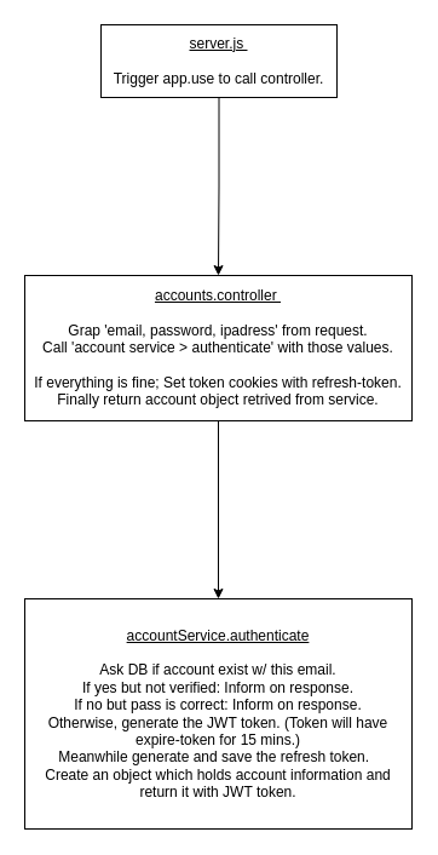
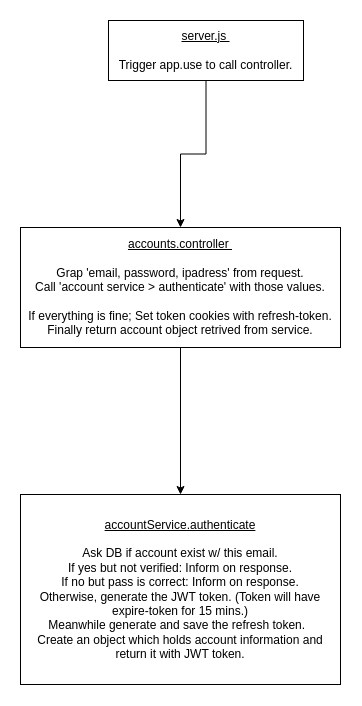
- <mxCell id="3" value="&lt;u&gt;server.js&amp;nbsp;&lt;/u&gt;&lt;br&gt;&lt;br&gt;Trigger app.use to call controller." style="whiteSpace=wrap;html=1;" parent="1" vertex="1"><mxGeometry x="83" y="20" width="195" height="60" as="geometry" /></mxCell>
+ <mxCell id="3" value="&lt;u&gt;server.js&amp;nbsp;&lt;/u&gt;&lt;br&gt;&lt;br&gt;Trigger app.use to call controller." style="whiteSpace=wrap;html=1;" parent="1" vertex="1"><mxGeometry x="108" y="20" width="195" height="60" as="geometry" /></mxCell>
